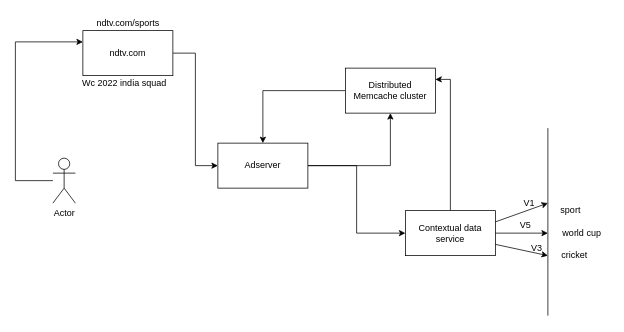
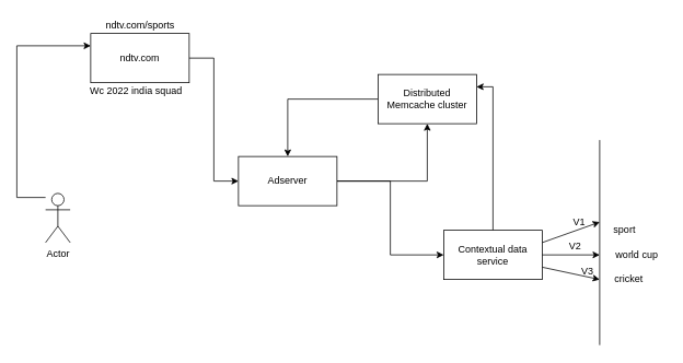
- <mxCell id="19" value="Actor" style="shape=umlActor;verticalLabelPosition=bottom;verticalAlign=top;html=1;outlineConnect=0;" parent="1" vertex="1"><mxGeometry x="70" y="210" width="30" height="60" as="geometry" /></mxCell>
+ <mxCell id="19" value="Actor" style="shape=umlActor;verticalLabelPosition=bottom;verticalAlign=top;html=1;outlineConnect=0;" parent="1" vertex="1"><mxGeometry x="55" y="235" width="30" height="60" as="geometry" /></mxCell>
- <mxCell id="14" value="V5" style="text;html=1;align=center;verticalAlign=middle;resizable=0;points=[];autosize=1;strokeColor=none;fillColor=none;" parent="1" vertex="1"><mxGeometry x="685" y="290" width="30" height="20" as="geometry" /></mxCell>
+ <mxCell id="14" value="V2" style="text;html=1;align=center;verticalAlign=middle;resizable=0;points=[];autosize=1;strokeColor=none;fillColor=none;" parent="1" vertex="1"><mxGeometry x="685" y="290" width="30" height="20" as="geometry" /></mxCell>
